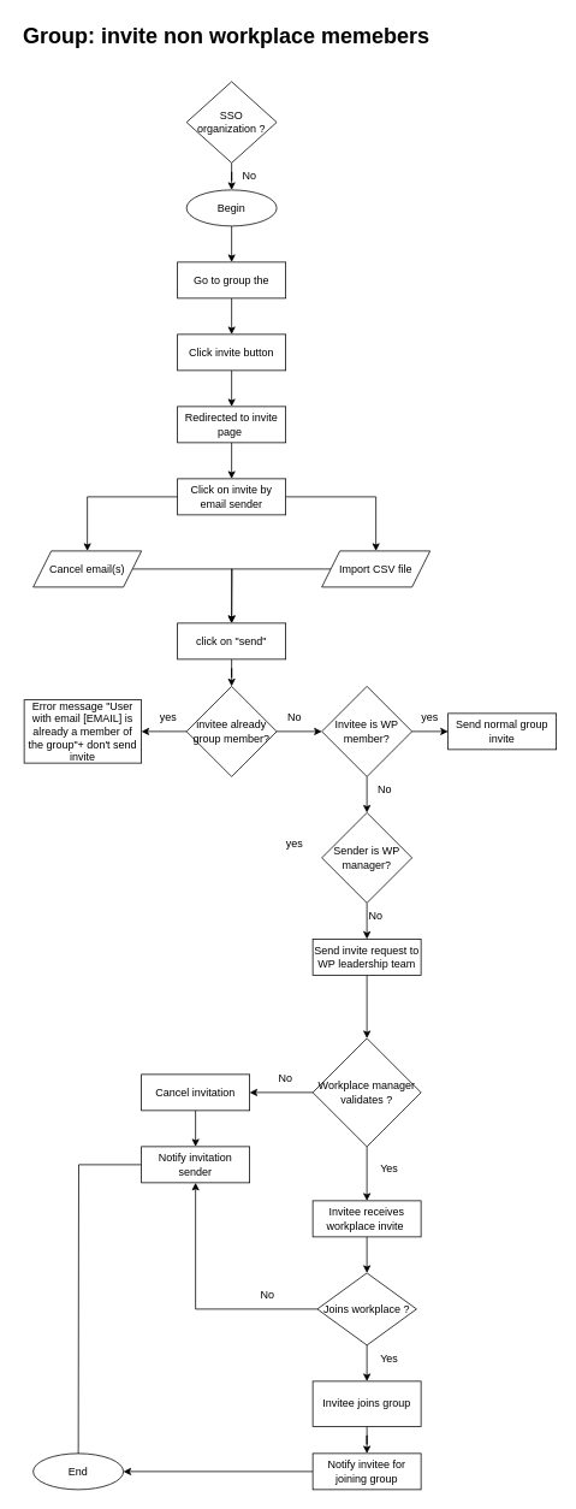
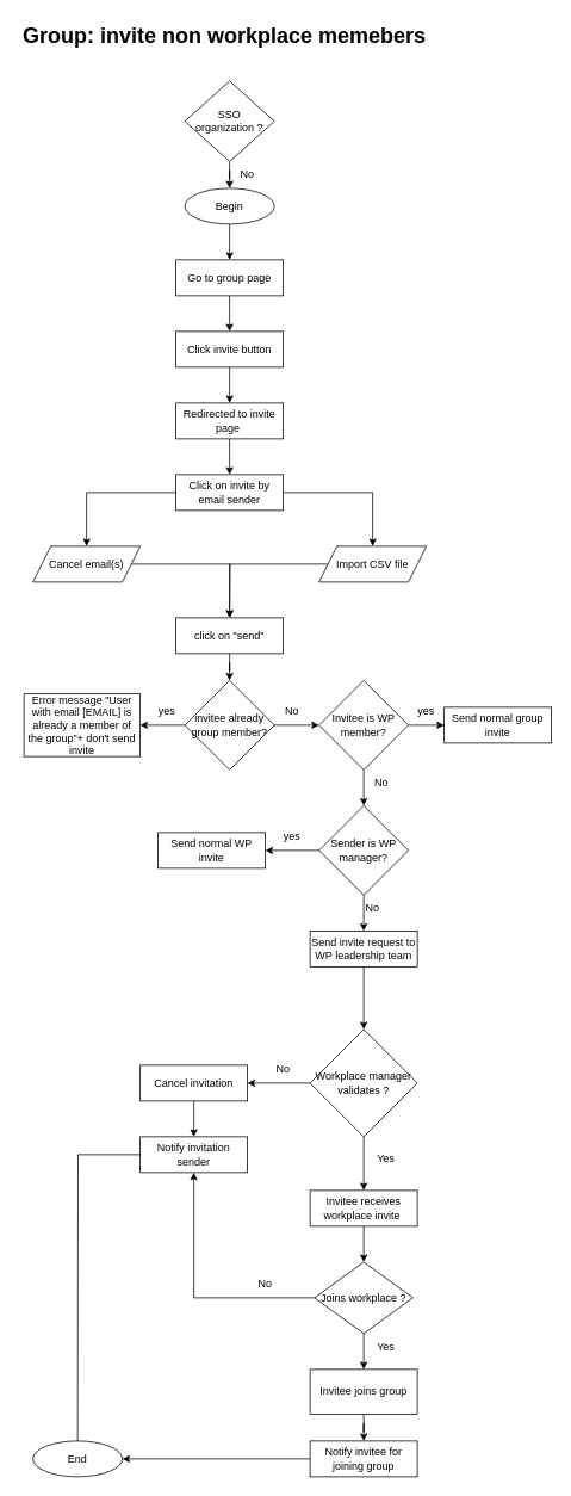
- <mxCell id="5" value="Go to group the" style="rounded=0;whiteSpace=wrap;html=1;" parent="1" vertex="1"><mxGeometry x="196" y="290" width="120" height="40" as="geometry" /></mxCell>
+ <mxCell id="5" value="Go to group page" style="rounded=0;whiteSpace=wrap;html=1;" parent="1" vertex="1"><mxGeometry x="196" y="290" width="120" height="40" as="geometry" /></mxCell>
+ <mxCell id="35" value="Send normal WP invite" style="rounded=0;whiteSpace=wrap;html=1;" vertex="1" parent="1"><mxGeometry x="176" y="930" width="120" height="40" as="geometry" /></mxCell>
+ <mxCell id="32" value="" style="edgeStyle=orthogonalEdgeStyle;rounded=0;orthogonalLoop=1;jettySize=auto;html=1;" edge="1" parent="1" source="34" target="35"><mxGeometry relative="1" as="geometry" /></mxCell>
